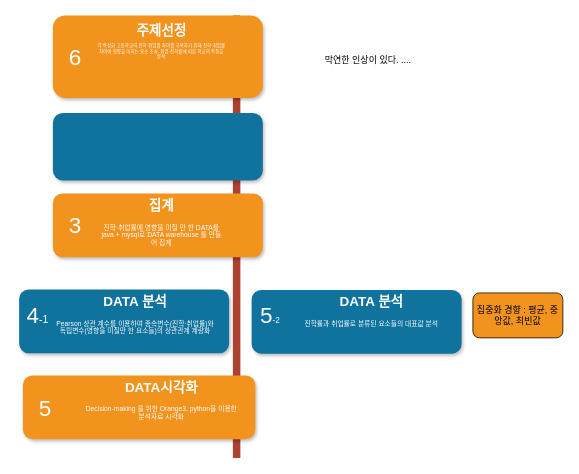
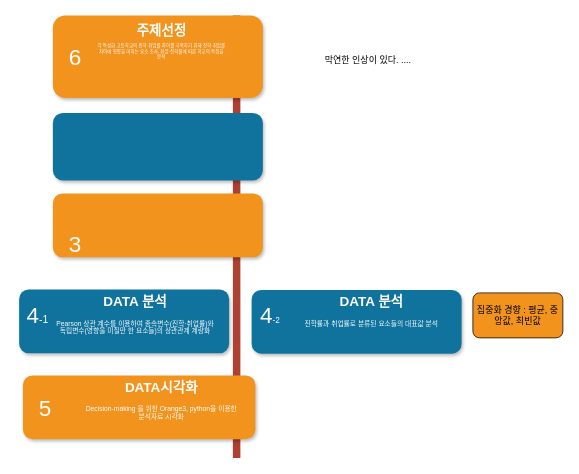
- <mxCell id="7" value="3" style="text;html=1;strokeColor=none;fillColor=none;align=center;verticalAlign=middle;whiteSpace=wrap;fontSize=30;fontColor=#FFFFFF;" parent="1" vertex="1"><mxGeometry x="80" y="290" width="40" height="20" as="geometry" /></mxCell>
+ <mxCell id="7" value="3" style="text;html=1;strokeColor=none;fillColor=none;align=center;verticalAlign=middle;whiteSpace=wrap;fontSize=30;fontColor=#FFFFFF;" parent="1" vertex="1"><mxGeometry x="80" y="315" width="40" height="20" as="geometry" /></mxCell>
- <mxCell id="13" value="&lt;h1&gt;집계&lt;/h1&gt;&lt;p&gt;진학·취업률에 영향을 미칠 만 한 DATA를 java&lt;span&gt;&amp;nbsp;+ mysql로 DATA warehouse 를 만들어 집계&lt;/span&gt;&lt;/p&gt;" style="text;html=1;spacing=5;spacingTop=-20;whiteSpace=wrap;overflow=hidden;strokeColor=none;strokeWidth=4;fillColor=none;gradientColor=#007FFF;fontSize=9;fontColor=#FFFFFF;align=center;" parent="1" vertex="1"><mxGeometry x="130" y="261.5" width="170" height="77" as="geometry" /></mxCell>
- <mxCell id="9" value="5&lt;font style=&quot;font-size: 11px&quot;&gt;-2&lt;/font&gt;" style="text;html=1;strokeColor=none;fillColor=none;align=center;verticalAlign=middle;whiteSpace=wrap;fontSize=30;fontColor=#FFFFFF;" parent="1" vertex="1"><mxGeometry x="340" y="410" width="40" height="20" as="geometry" /></mxCell>
+ <mxCell id="9" value="4&lt;font style=&quot;font-size: 11px&quot;&gt;-2&lt;/font&gt;" style="text;html=1;strokeColor=none;fillColor=none;align=center;verticalAlign=middle;whiteSpace=wrap;fontSize=30;fontColor=#FFFFFF;" parent="1" vertex="1"><mxGeometry x="340" y="410" width="40" height="20" as="geometry" /></mxCell>
